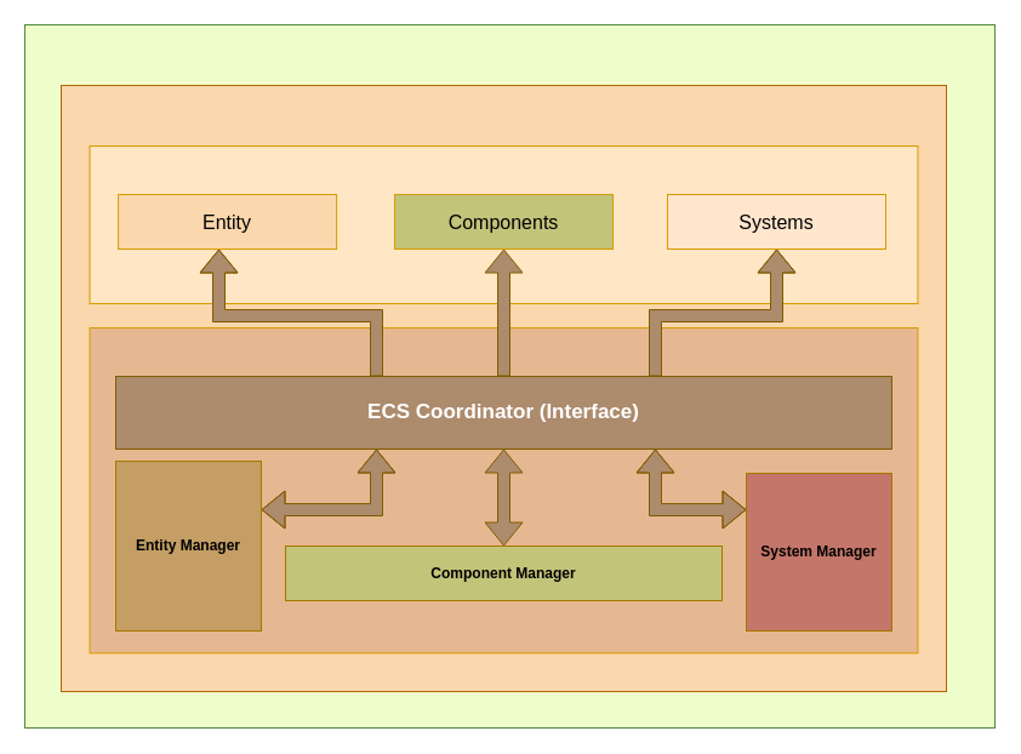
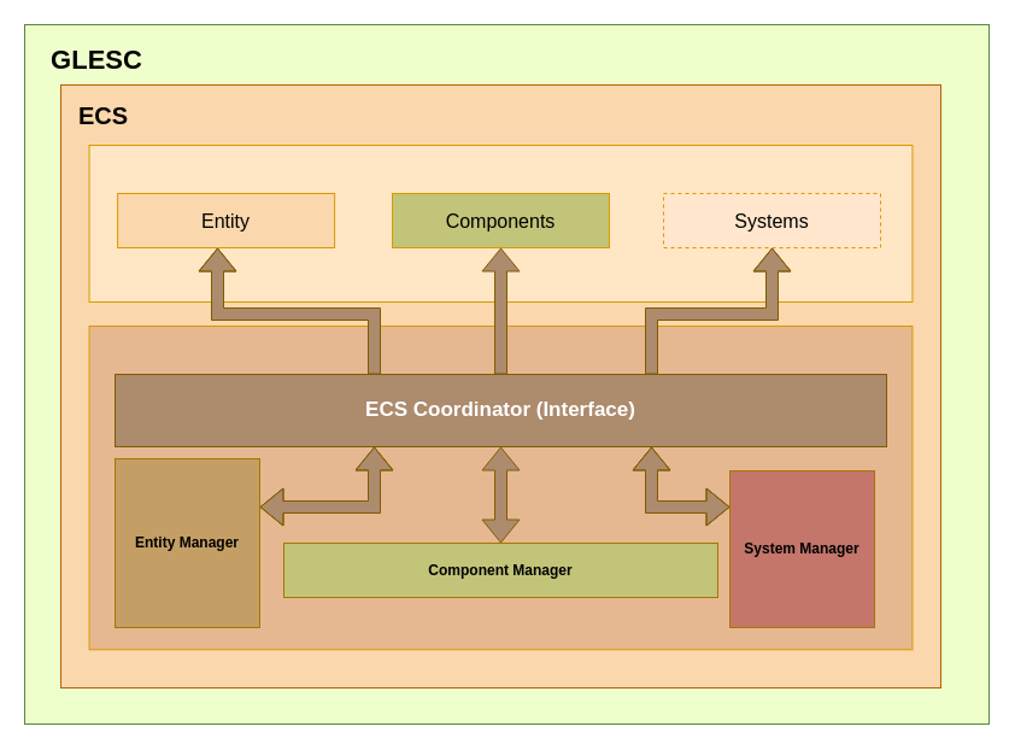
+ <mxCell id="3" value="GLESC" style="text;html=1;strokeColor=none;fillColor=none;align=center;verticalAlign=middle;whiteSpace=wrap;rounded=0;fontStyle=1;fontSize=22;shadow=0;glass=0;container=0;" parent="1" vertex="1"><mxGeometry x="30" y="30" width="100" height="40" as="geometry" /></mxCell>
+ <mxCell id="5" value="ECS" style="text;html=1;strokeColor=none;fillColor=none;align=center;verticalAlign=middle;whiteSpace=wrap;rounded=0;fontStyle=1;fontSize=20;shadow=0;glass=0;container=0;" parent="1" vertex="1"><mxGeometry x="50" y="70" width="70.65" height="50" as="geometry" /></mxCell>
- <mxCell id="8" value="Systems" style="rounded=0;whiteSpace=wrap;html=1;fillColor=#ffe6cc;strokeColor=#d79b00;shadow=0;glass=0;container=0;fontSize=16;" parent="1" vertex="1"><mxGeometry x="550" y="160" width="180" height="45" as="geometry" /></mxCell>
+ <mxCell id="8" value="Systems" style="rounded=0;whiteSpace=wrap;html=1;fillColor=#ffe6cc;strokeColor=#d79b00;shadow=0;glass=0;container=0;fontSize=16;dashed=1;" parent="1" vertex="1"><mxGeometry x="550" y="160" width="180" height="45" as="geometry" /></mxCell>
- <mxCell id="13" value="System Manager" style="rounded=0;whiteSpace=wrap;html=1;fontStyle=1;fontSize=12;shadow=0;glass=0;fillStyle=auto;strokeColor=#A67700;strokeWidth=1;align=center;verticalAlign=middle;fontFamily=Helvetica;fontColor=default;fillColor=#C4766A;" vertex="1" parent="1"><mxGeometry x="615" y="390" width="120" height="130" as="geometry" /></mxCell>
+ <mxCell id="13" value="System Manager" style="rounded=0;whiteSpace=wrap;html=1;fontStyle=1;fontSize=12;shadow=0;glass=0;fillStyle=auto;strokeColor=#A67700;strokeWidth=1;align=center;verticalAlign=middle;fontFamily=Helvetica;fontColor=default;fillColor=#C4766A;" vertex="1" parent="1"><mxGeometry x="605" y="390" width="120" height="130" as="geometry" /></mxCell>
